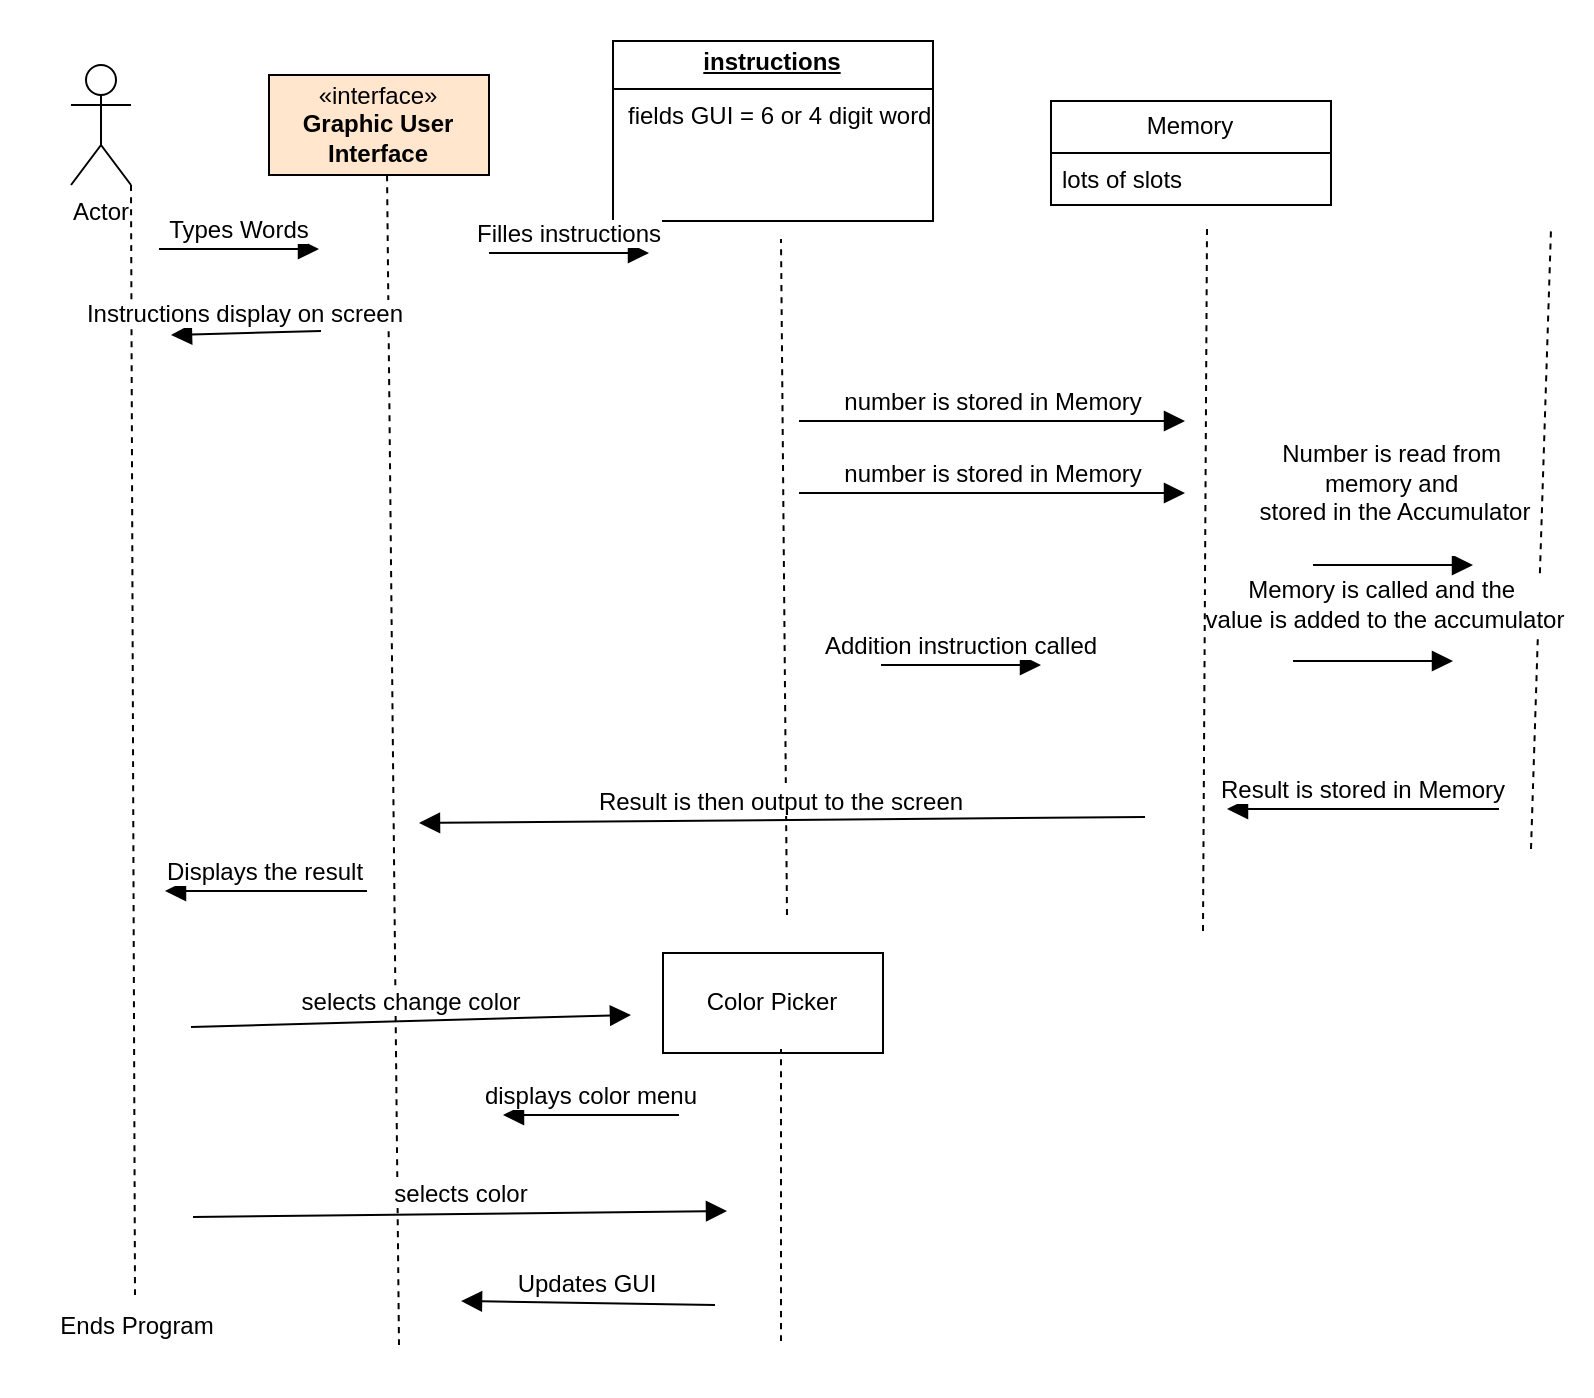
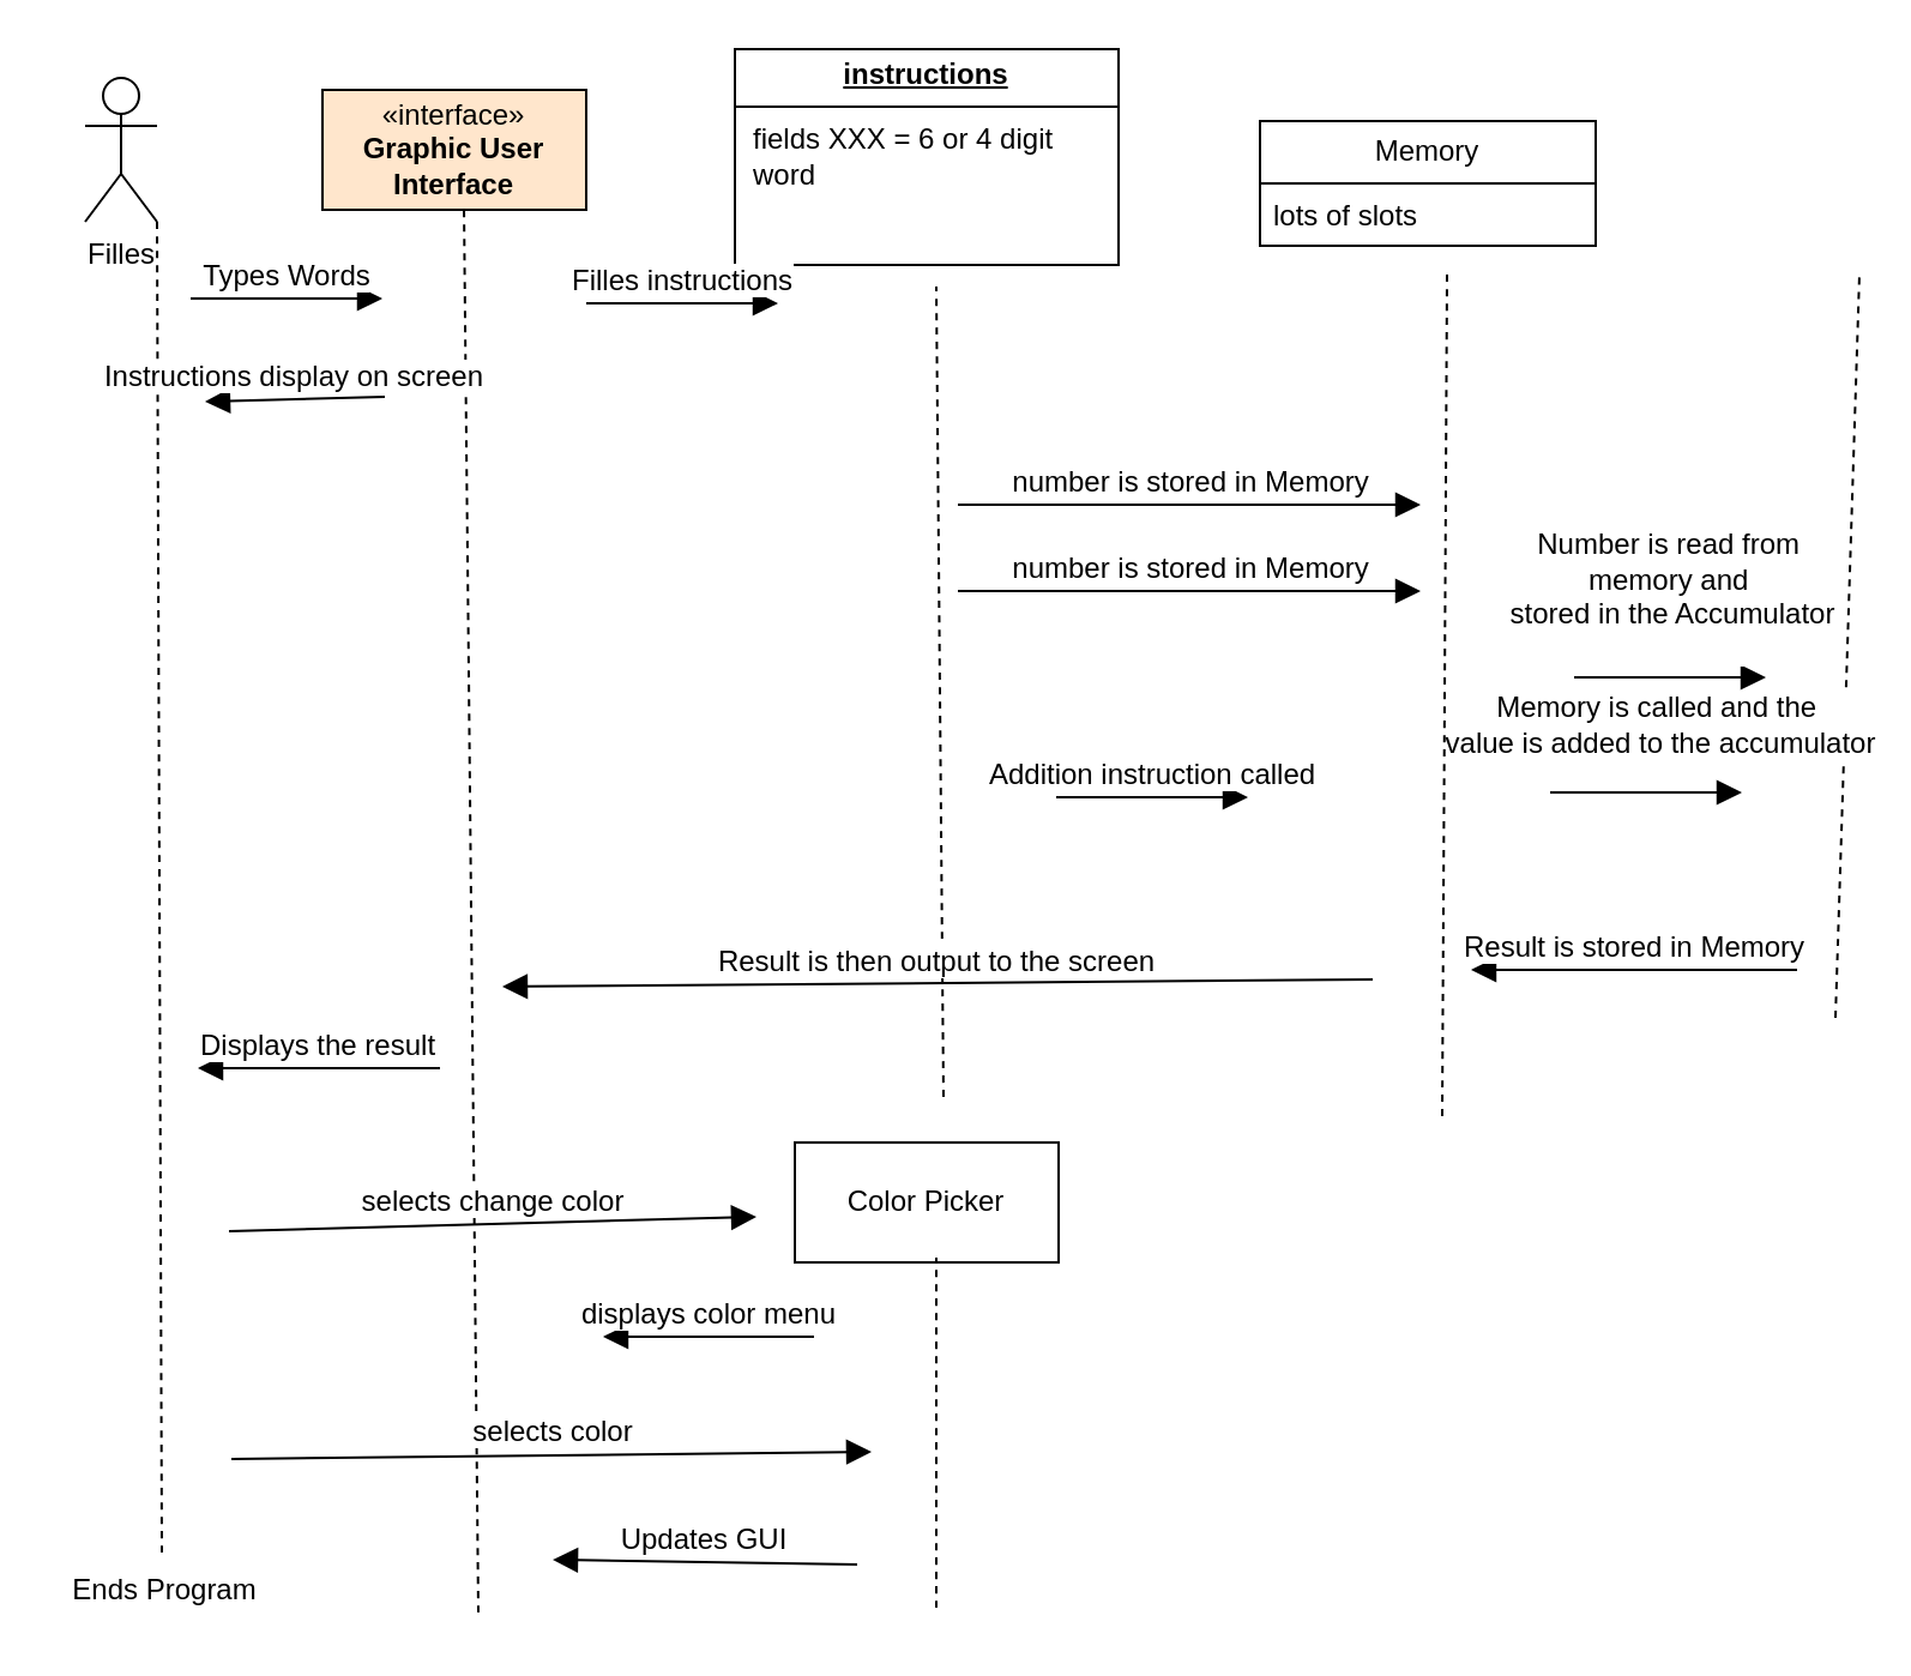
- <mxCell id="7" value="&lt;p style=&quot;margin:0px;margin-top:4px;text-align:center;text-decoration:underline;&quot;&gt;&lt;b&gt;instructions&lt;/b&gt;&lt;/p&gt;&lt;hr size=&quot;1&quot; style=&quot;border-style:solid;&quot;&gt;&lt;p style=&quot;margin:0px;margin-left:8px;&quot;&gt;fields GUI = 6 or 4 digit word&lt;/p&gt;" style="verticalAlign=top;align=left;overflow=fill;html=1;whiteSpace=wrap;" vertex="1" parent="1"><mxGeometry x="306" y="20" width="160" height="90" as="geometry" /></mxCell>
+ <mxCell id="7" value="&lt;p style=&quot;margin:0px;margin-top:4px;text-align:center;text-decoration:underline;&quot;&gt;&lt;b&gt;instructions&lt;/b&gt;&lt;/p&gt;&lt;hr size=&quot;1&quot; style=&quot;border-style:solid;&quot;&gt;&lt;p style=&quot;margin:0px;margin-left:8px;&quot;&gt;fields XXX = 6 or 4 digit word&lt;/p&gt;" style="verticalAlign=top;align=left;overflow=fill;html=1;whiteSpace=wrap;" vertex="1" parent="1"><mxGeometry x="306" y="20" width="160" height="90" as="geometry" /></mxCell>
- <mxCell id="3" value="Actor" style="shape=umlActor;verticalLabelPosition=bottom;verticalAlign=top;html=1;outlineConnect=0;" vertex="1" parent="1"><mxGeometry x="35" y="32" width="30" height="60" as="geometry" /></mxCell>
+ <mxCell id="3" value="Filles" style="shape=umlActor;verticalLabelPosition=bottom;verticalAlign=top;html=1;outlineConnect=0;" vertex="1" parent="1"><mxGeometry x="35" y="32" width="30" height="60" as="geometry" /></mxCell>
